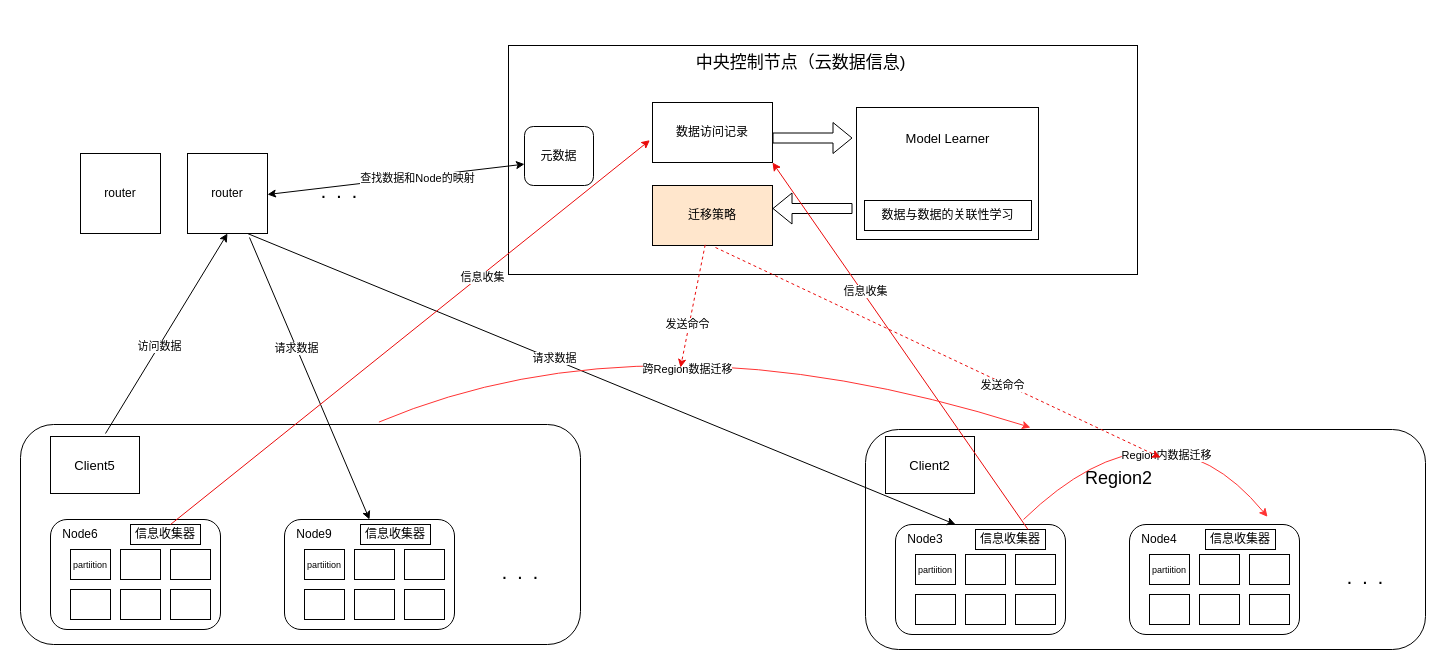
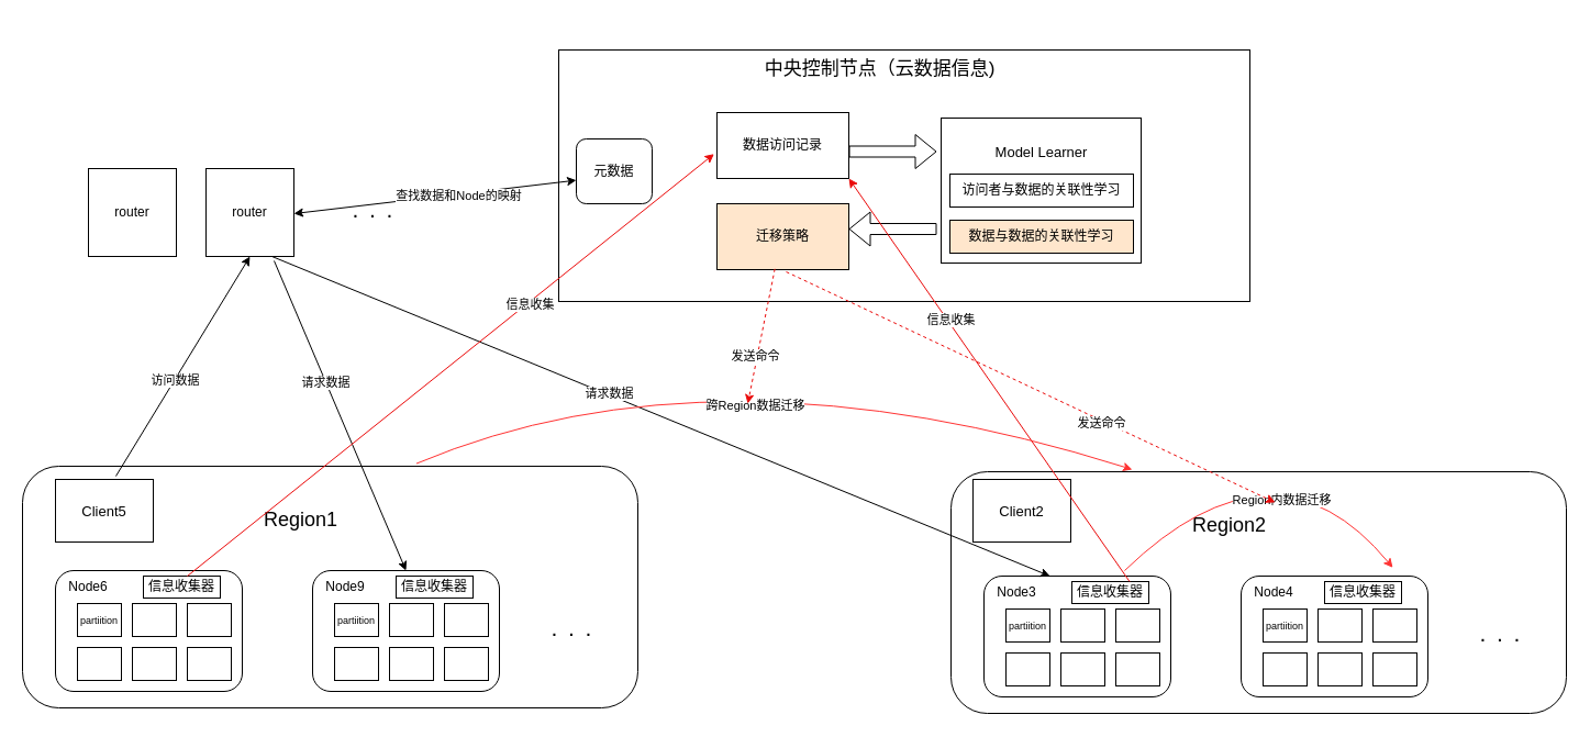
+ <mxCell id="68" value="访问者与数据的关联性学习" style="rounded=0;whiteSpace=wrap;html=1;" vertex="1" parent="1"><mxGeometry x="864" y="158" width="167" height="30" as="geometry" /></mxCell>
- <mxCell id="69" value="数据与数据的关联性学习" style="rounded=0;whiteSpace=wrap;html=1;" vertex="1" parent="1"><mxGeometry x="864" y="200" width="167" height="30" as="geometry" /></mxCell>
+ <mxCell id="69" value="数据与数据的关联性学习" style="rounded=0;whiteSpace=wrap;html=1;fillColor=#ffe6cc;" vertex="1" parent="1"><mxGeometry x="864" y="200" width="167" height="30" as="geometry" /></mxCell>
+ <mxCell id="3" value="&lt;font style=&quot;font-size: 18px;&quot;&gt;Region1&lt;/font&gt;" style="text;html=1;strokeColor=none;fillColor=none;align=center;verticalAlign=middle;whiteSpace=wrap;rounded=0;strokeWidth=1;" parent="1" vertex="1"><mxGeometry x="233" y="455" width="81" height="36" as="geometry" /></mxCell>
